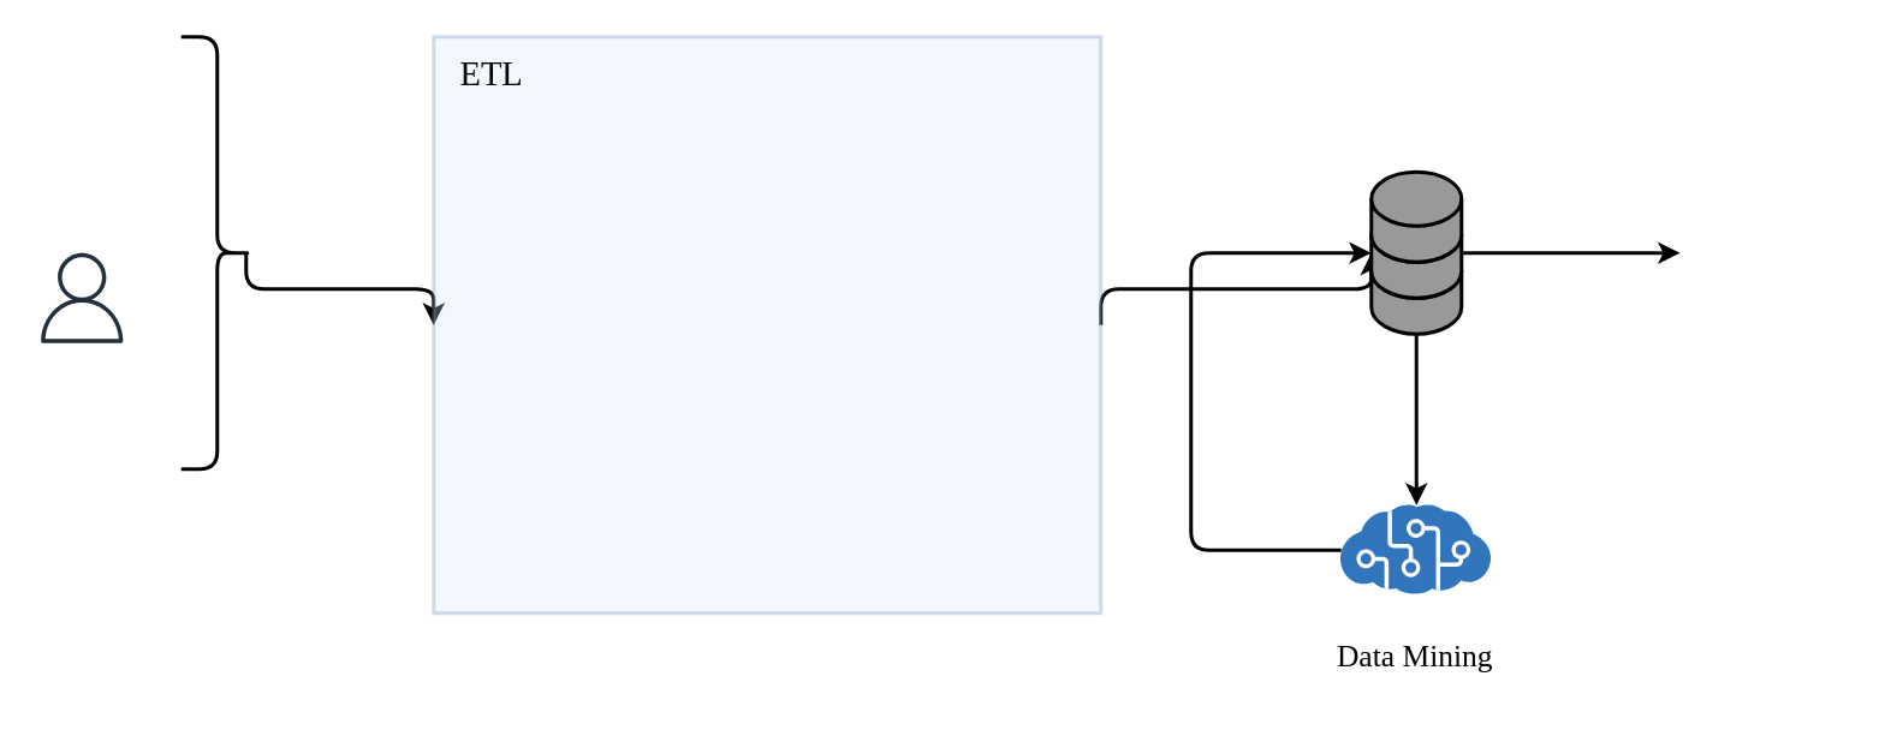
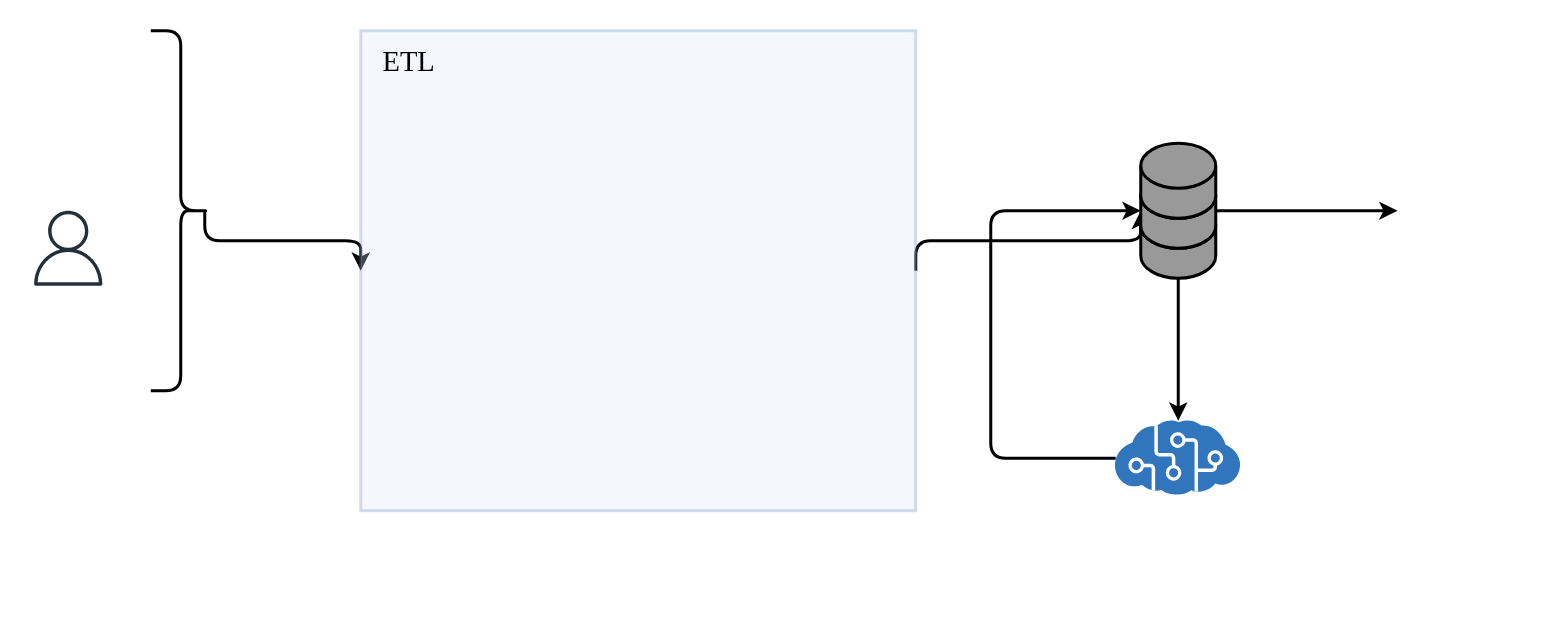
- <mxCell id="17" value="Data Mining" style="text;html=1;strokeColor=none;fillColor=none;align=center;verticalAlign=middle;whiteSpace=wrap;rounded=0;fontFamily=Ubuntu;fontStyle=0;fontSource=https%3A%2F%2Ffonts.googleapis.com%2Fcss%3Ffamily%3DUbuntu;fontSize=17;" parent="1" vertex="1"><mxGeometry x="709.38" y="340" width="151.24" height="50" as="geometry" /></mxCell>
